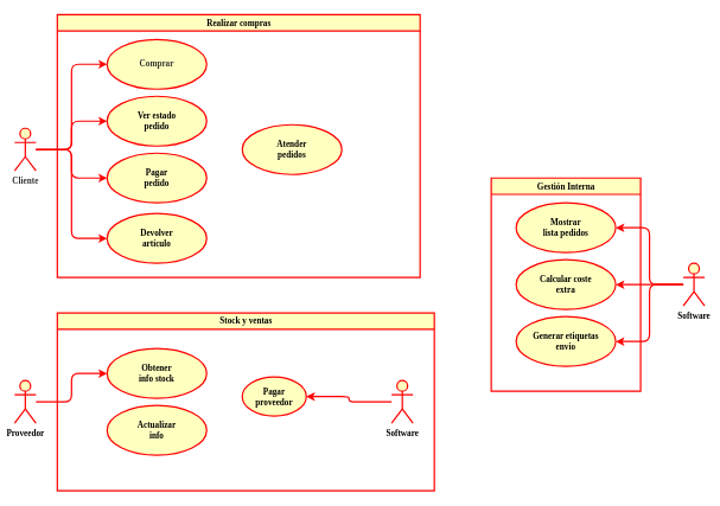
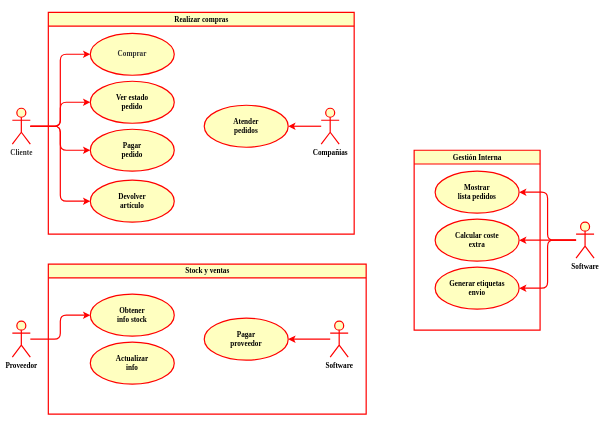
+ <mxCell id="19" style="edgeStyle=orthogonalEdgeStyle;rounded=1;orthogonalLoop=1;jettySize=auto;html=1;fontFamily=Jetbrains Mono;fontSource=https%3A%2F%2Ffonts.googleapis.com%2Fcss%3Ffamily%3DJetbrains%2BMono;fontSize=12;fontColor=#000000;startSize=23;strokeColor=#FF0000;strokeWidth=2;fontStyle=1" edge="1" parent="1" source="20" target="21"><mxGeometry relative="1" as="geometry" /></mxCell>
+ <mxCell id="20" value="Compañias" style="shape=umlActor;verticalLabelPosition=bottom;verticalAlign=top;html=1;outlineConnect=0;fontFamily=Jetbrains Mono;fontSource=https%3A%2F%2Ffonts.googleapis.com%2Fcss%3Ffamily%3DJetbrains%2BMono;fontSize=12;fontColor=#000000;strokeColor=#FF0000;strokeWidth=2;fillColor=#FFFFC0;fontStyle=1" vertex="1" parent="1"><mxGeometry x="535" y="180" width="30" height="60" as="geometry" /></mxCell>
- <mxCell id="28" value="Pagar&lt;br&gt;proveedor" style="ellipse;whiteSpace=wrap;html=1;fontFamily=Jetbrains Mono;fontSource=https%3A%2F%2Ffonts.googleapis.com%2Fcss%3Ffamily%3DJetbrains%2BMono;fontSize=12;fontColor=#000000;strokeColor=#FF0000;strokeWidth=2;fillColor=#FFFFC0;fontStyle=1" vertex="1" parent="1"><mxGeometry x="340" y="530" width="90" height="55" as="geometry" /></mxCell>
+ <mxCell id="28" value="Pagar&lt;br&gt;proveedor" style="ellipse;whiteSpace=wrap;html=1;fontFamily=Jetbrains Mono;fontSource=https%3A%2F%2Ffonts.googleapis.com%2Fcss%3Ffamily%3DJetbrains%2BMono;fontSize=12;fontColor=#000000;strokeColor=#FF0000;strokeWidth=2;fillColor=#FFFFC0;fontStyle=1" vertex="1" parent="1"><mxGeometry x="340" y="530" width="140" height="70" as="geometry" /></mxCell>
